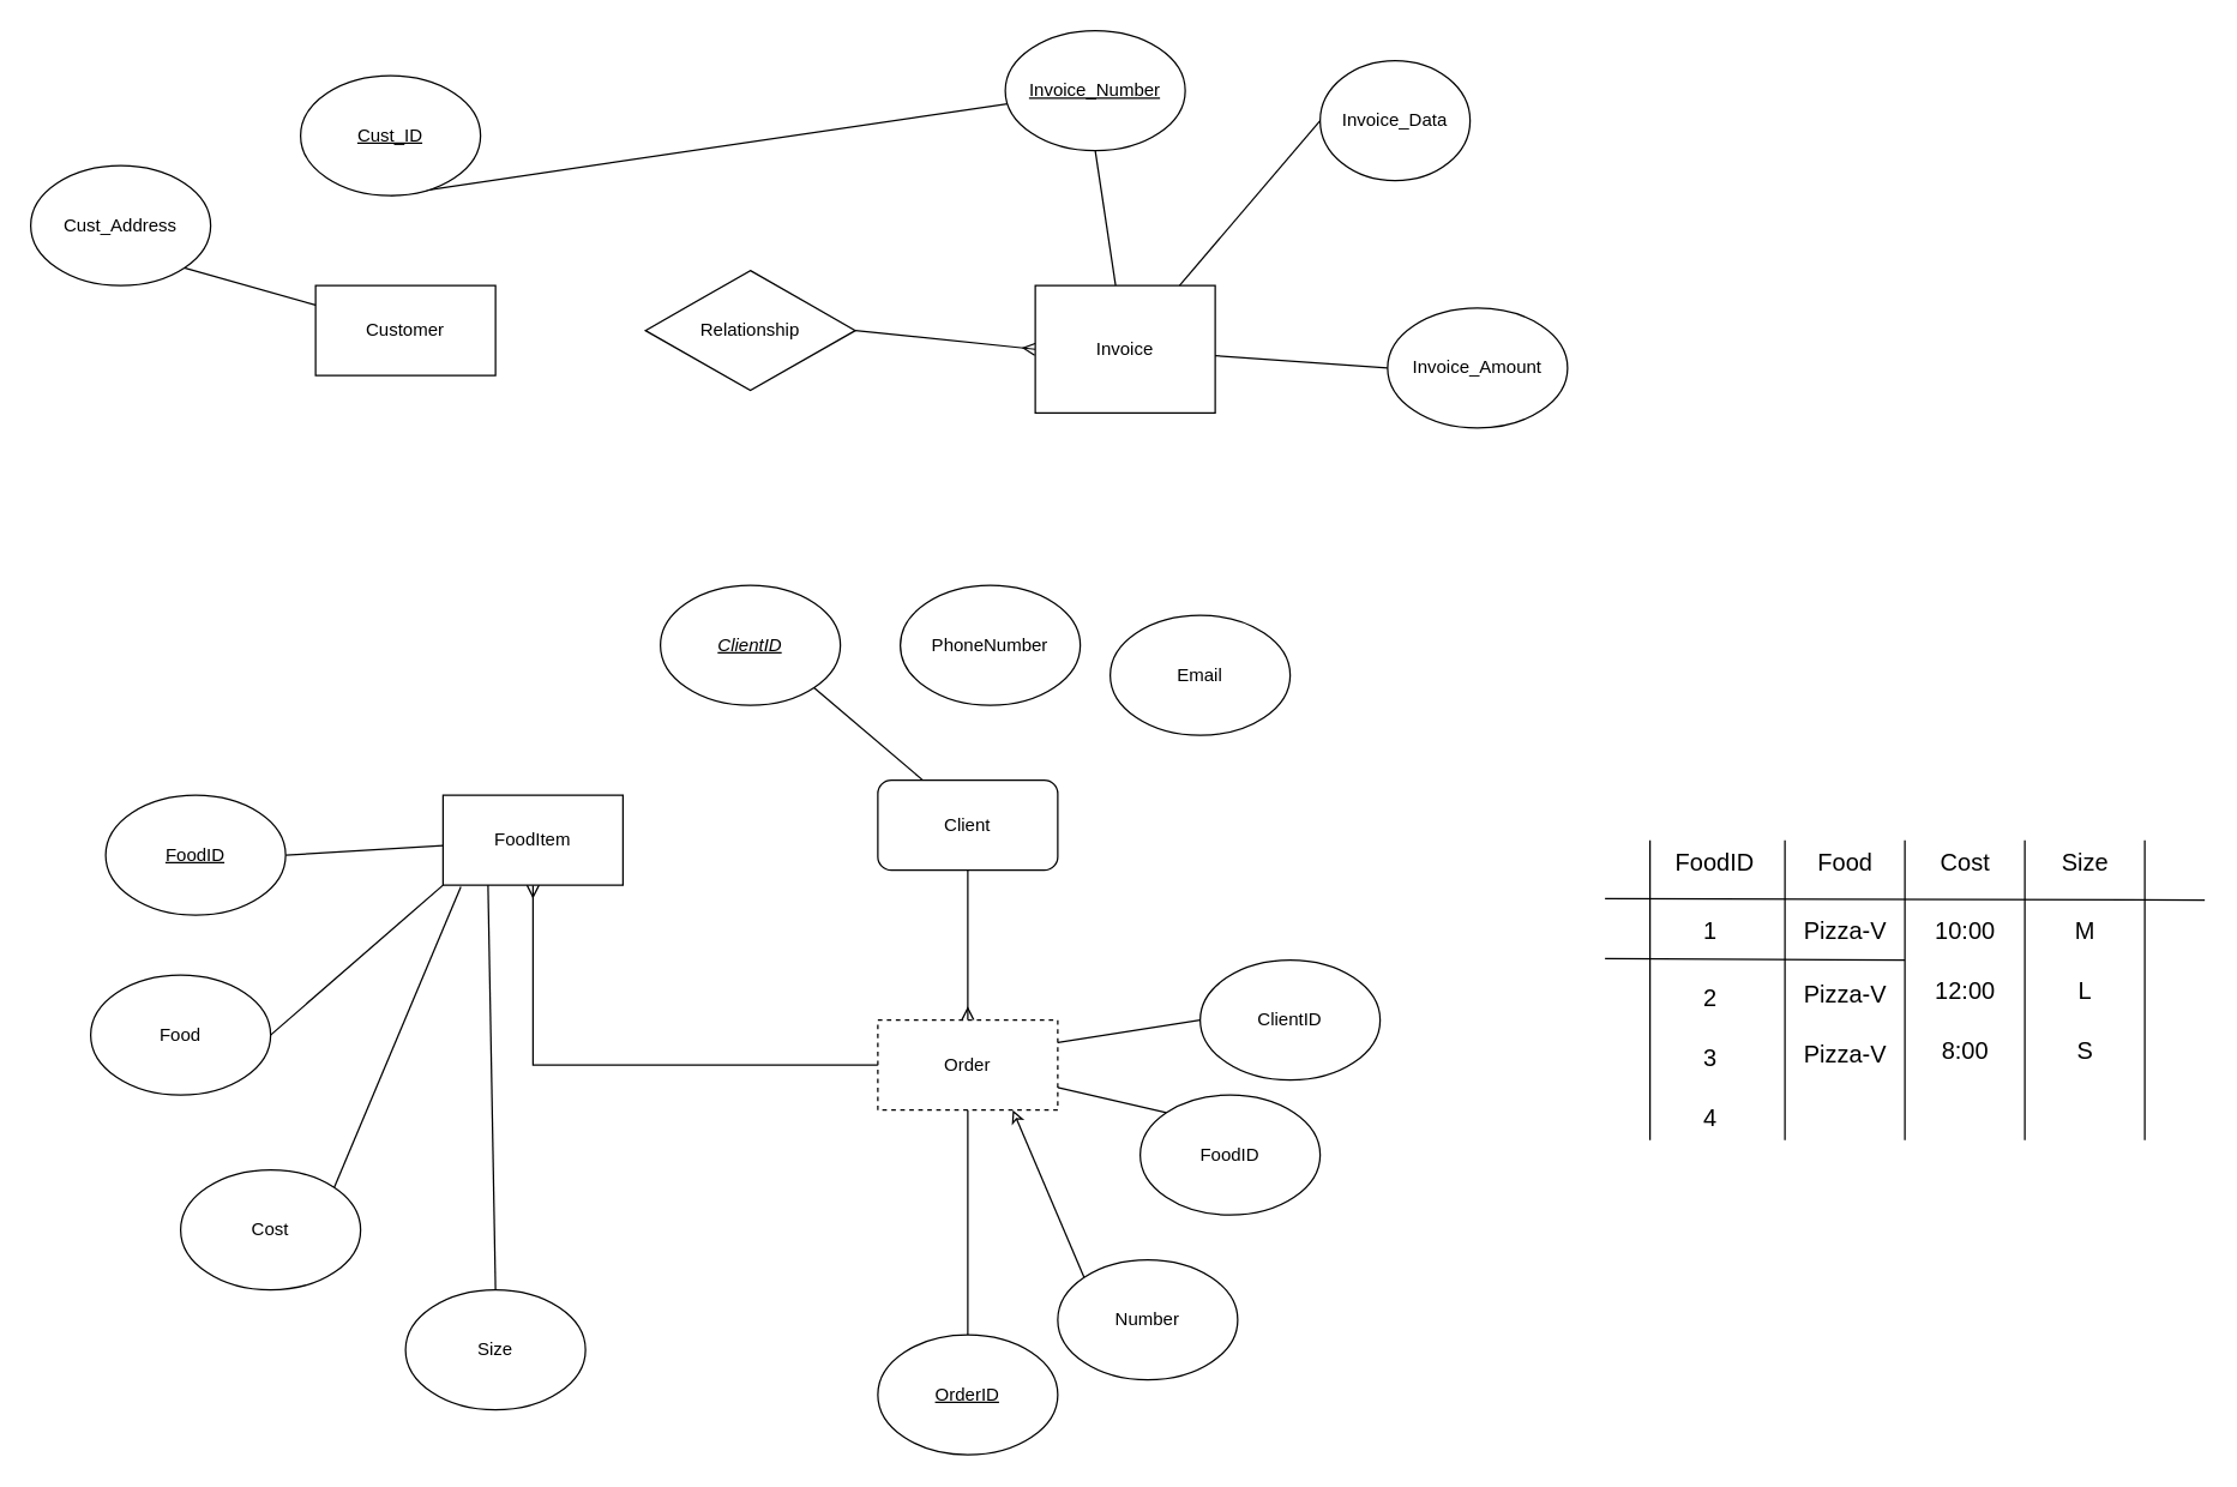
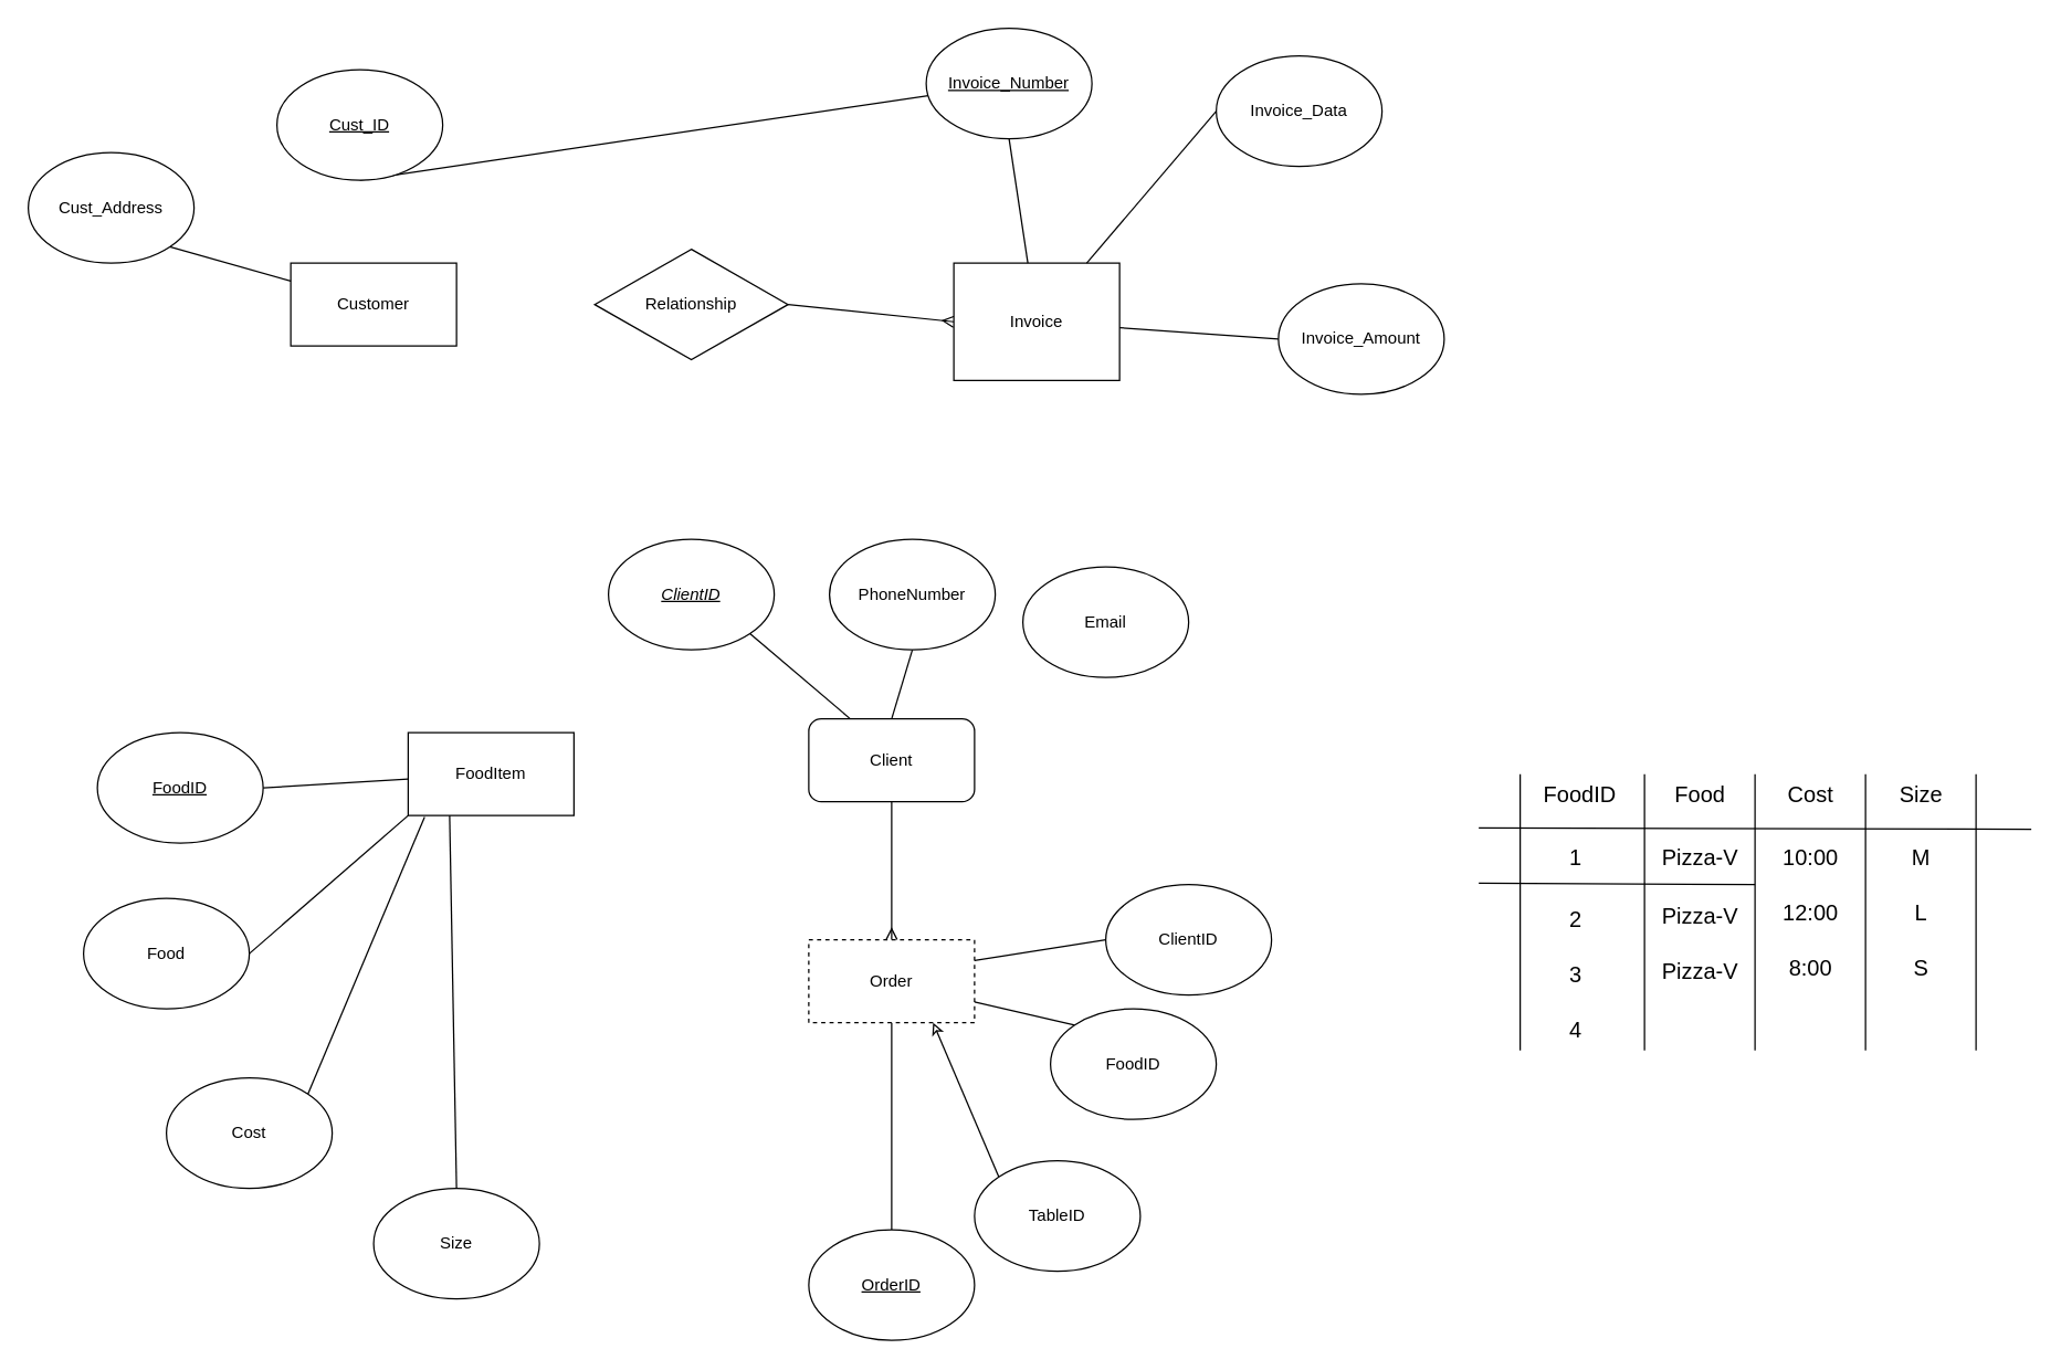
- <mxCell id="13" value="Invoice_Data" style="ellipse;whiteSpace=wrap;html=1;fontStyle=0" vertex="1" parent="1"><mxGeometry x="880" y="40" width="100" height="80" as="geometry" /></mxCell>
+ <mxCell id="13" value="Invoice_Data" style="ellipse;whiteSpace=wrap;html=1;fontStyle=0" vertex="1" parent="1"><mxGeometry x="880" y="40" width="120" height="80" as="geometry" /></mxCell>
+ <mxCell id="37" style="edgeStyle=none;rounded=0;orthogonalLoop=1;jettySize=auto;html=1;exitX=0.5;exitY=1;exitDx=0;exitDy=0;entryX=0.5;entryY=0;entryDx=0;entryDy=0;endArrow=none;endFill=0;" edge="1" parent="1" source="38" target="17"><mxGeometry relative="1" as="geometry" /></mxCell>
- <mxCell id="18" style="edgeStyle=orthogonalEdgeStyle;rounded=0;orthogonalLoop=1;jettySize=auto;html=1;exitX=0;exitY=0.5;exitDx=0;exitDy=0;entryX=0.5;entryY=1;entryDx=0;entryDy=0;endArrow=ERmany;endFill=0;" edge="1" parent="1" source="19" target="20"><mxGeometry relative="1" as="geometry" /></mxCell>
- <mxCell id="30" value="Number" style="ellipse;whiteSpace=wrap;html=1;" vertex="1" parent="1"><mxGeometry x="705" y="840" width="120" height="80" as="geometry" /></mxCell>
+ <mxCell id="30" value="TableID" style="ellipse;whiteSpace=wrap;html=1;" vertex="1" parent="1"><mxGeometry x="705" y="840" width="120" height="80" as="geometry" /></mxCell>
